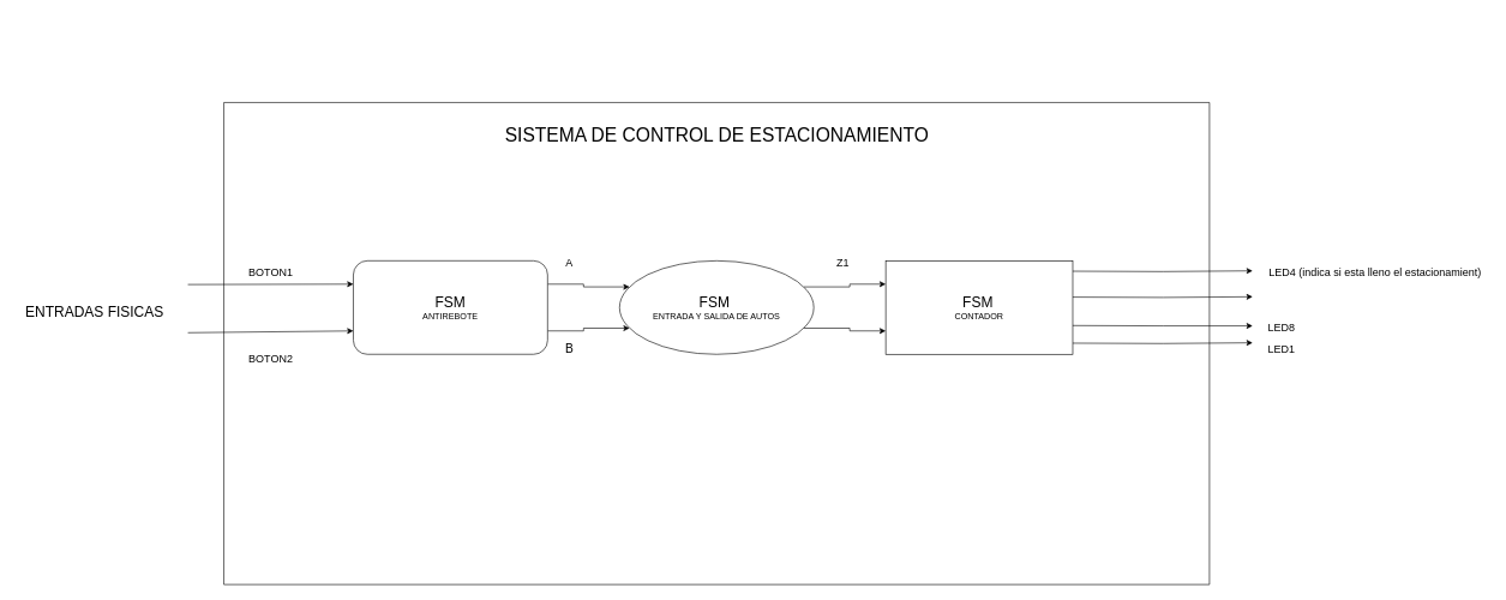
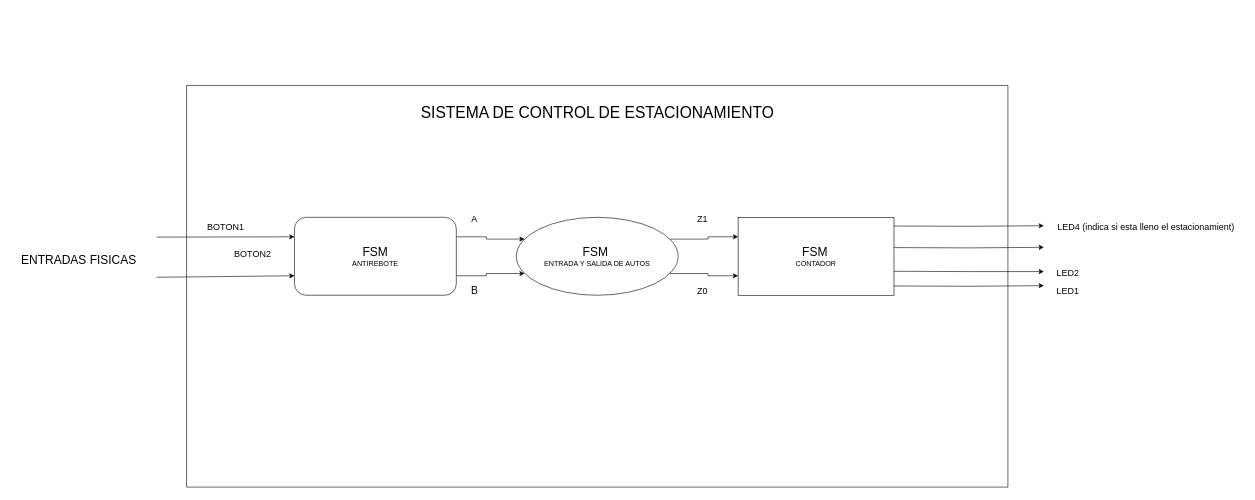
- <mxCell id="25" value="&lt;font style=&quot;font-size: 15px;&quot;&gt;LED8&lt;/font&gt;" style="text;html=1;align=center;verticalAlign=middle;resizable=0;points=[];autosize=1;strokeColor=none;fillColor=none;" vertex="1" parent="1"><mxGeometry x="1750" y="440" width="60" height="30" as="geometry" /></mxCell>
+ <mxCell id="25" value="&lt;font style=&quot;font-size: 15px;&quot;&gt;LED2&lt;/font&gt;" style="text;html=1;align=center;verticalAlign=middle;resizable=0;points=[];autosize=1;strokeColor=none;fillColor=none;" vertex="1" parent="1"><mxGeometry x="1750" y="440" width="60" height="30" as="geometry" /></mxCell>
+ <mxCell id="23" value="&lt;font style=&quot;font-size: 15px;&quot;&gt;Z0&lt;/font&gt;" style="text;html=1;align=center;verticalAlign=middle;resizable=0;points=[];autosize=1;strokeColor=none;fillColor=none;" vertex="1" parent="1"><mxGeometry x="1150" y="470" width="40" height="30" as="geometry" /></mxCell>
- <mxCell id="13" value="&lt;font style=&quot;font-size: 15px;&quot;&gt;BOTON2&lt;/font&gt;" style="text;html=1;align=center;verticalAlign=middle;resizable=0;points=[];autosize=1;strokeColor=none;fillColor=none;" vertex="1" parent="11"><mxGeometry x="25" y="340" width="80" height="30" as="geometry" /></mxCell>
+ <mxCell id="13" value="&lt;font style=&quot;font-size: 15px;&quot;&gt;BOTON2&lt;/font&gt;" style="text;html=1;align=center;verticalAlign=middle;resizable=0;points=[];autosize=1;strokeColor=none;fillColor=none;" vertex="1" parent="11"><mxGeometry x="70" y="265" width="80" height="30" as="geometry" /></mxCell>
